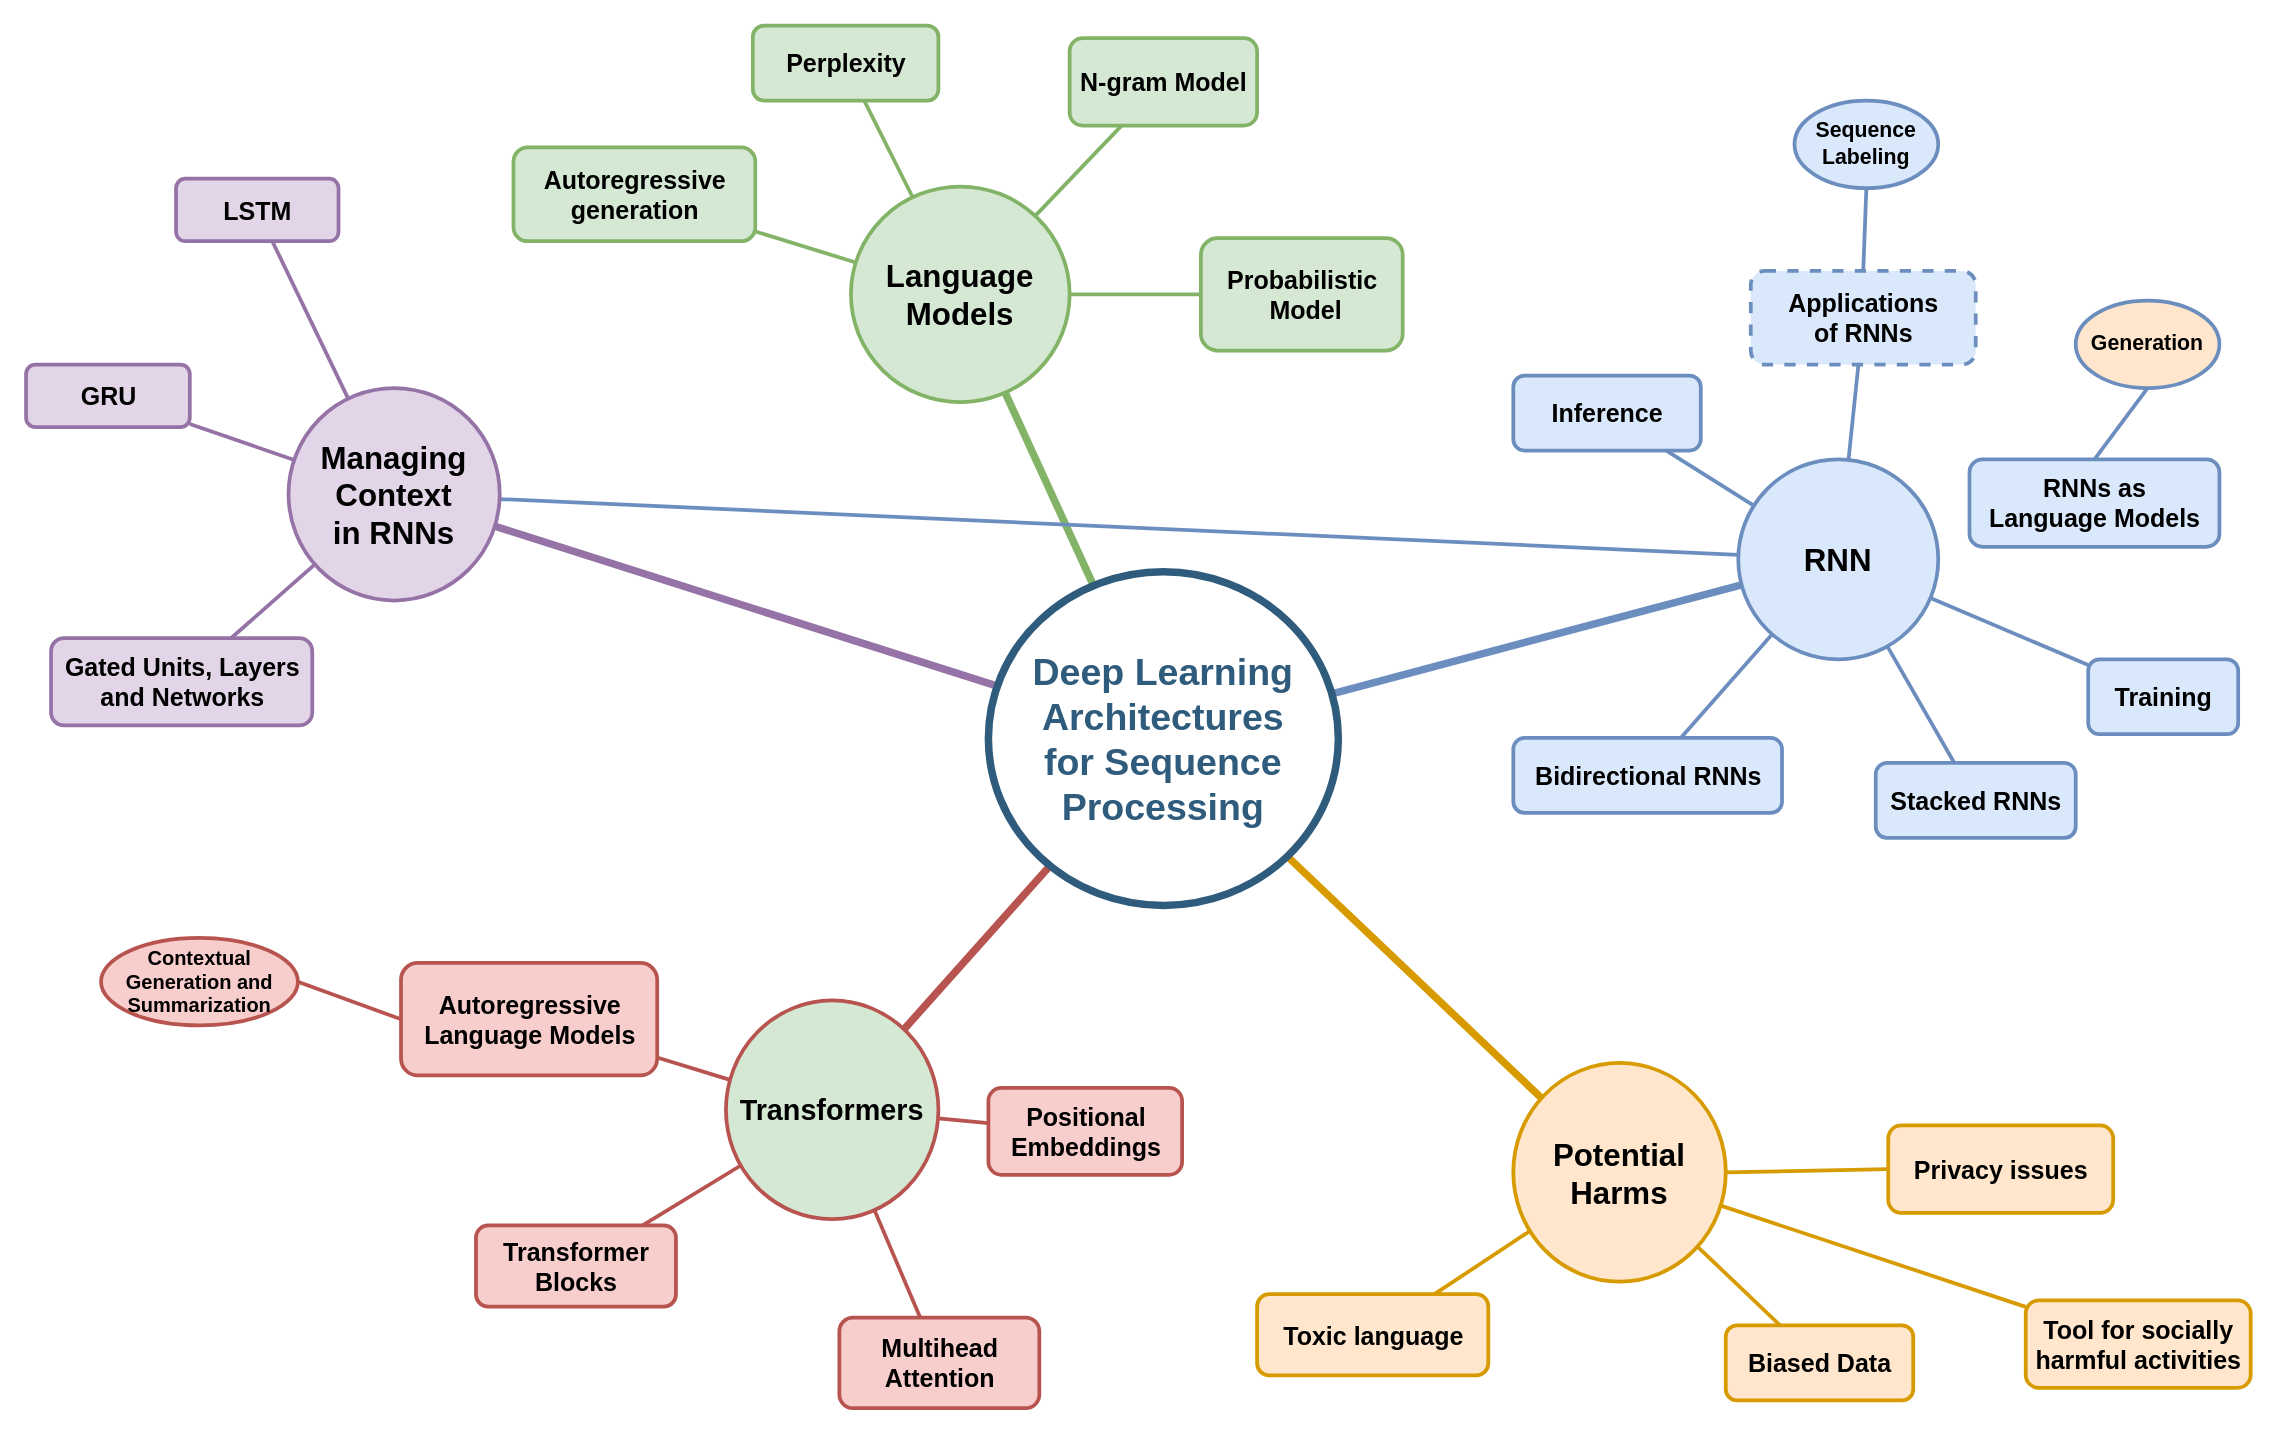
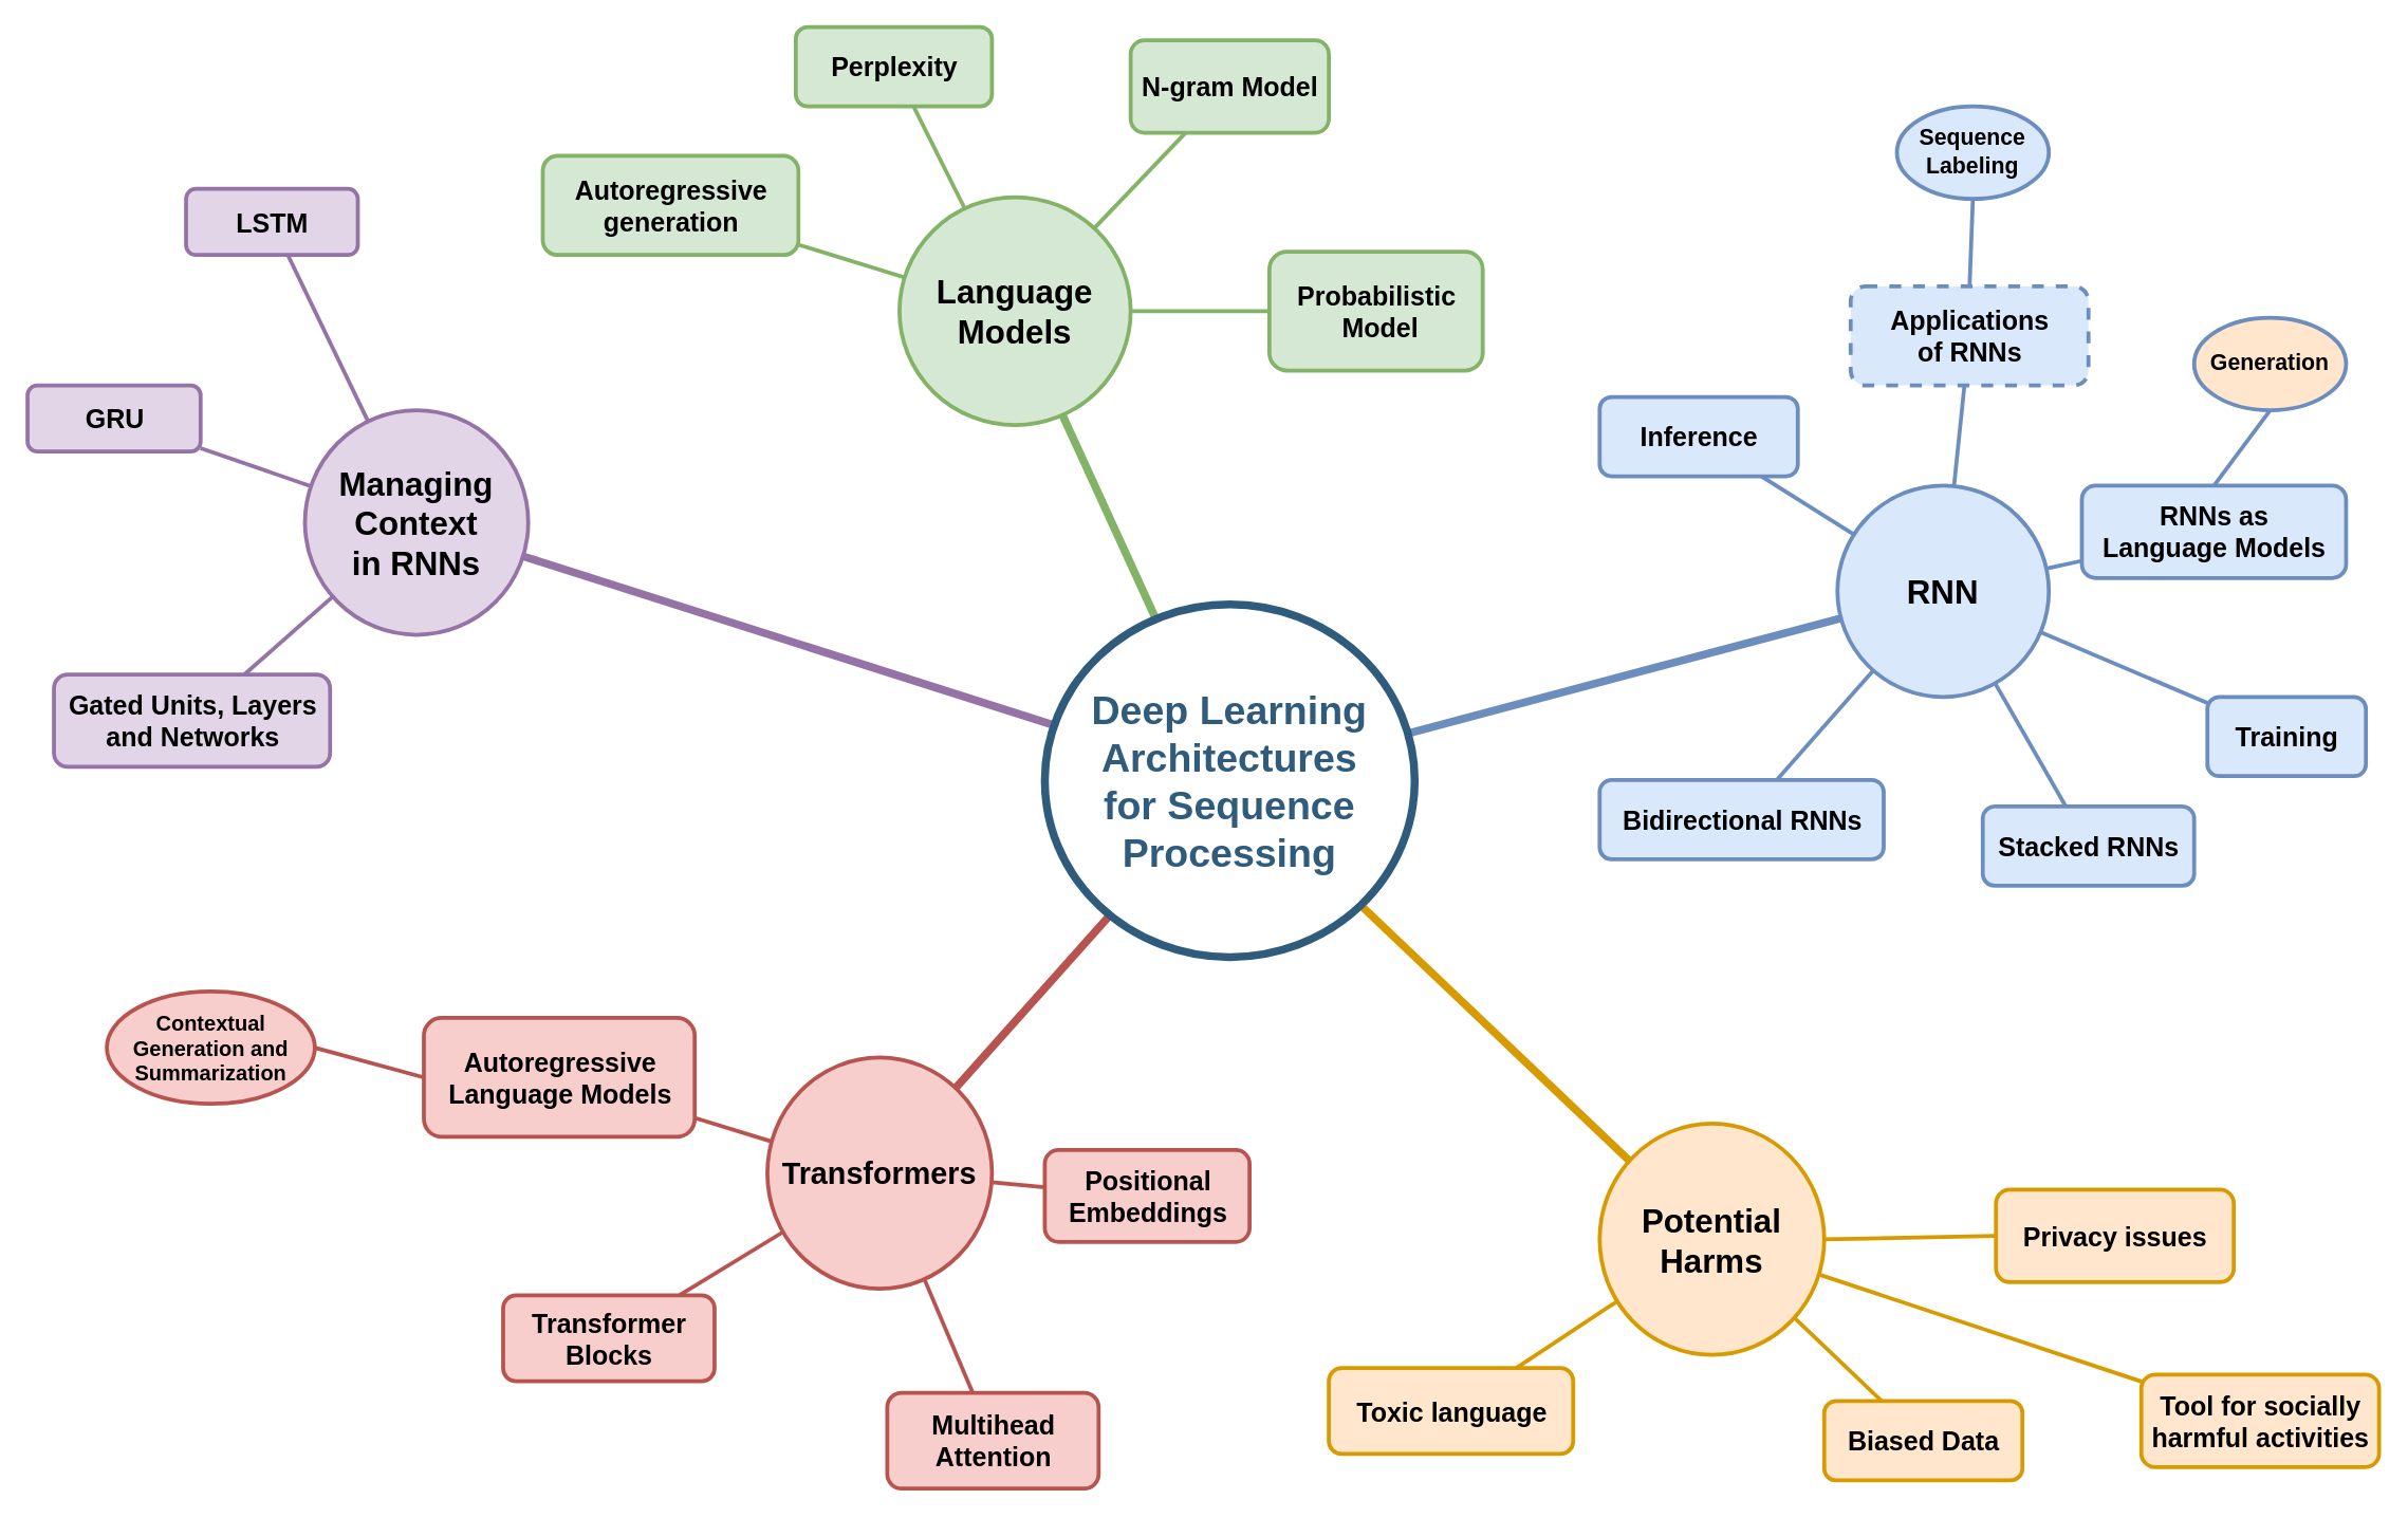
- <mxCell id="28" value="" style="edgeStyle=none;endArrow=none;strokeWidth=3;strokeColor=#6c8ebf;html=1;fontStyle=1;fillColor=#dae8fc;" parent="1" source="3" target="46" edge="1"><mxGeometry x="510" y="290" width="100" height="100" as="geometry"><mxPoint x="480" y="380" as="sourcePoint" /><mxPoint x="580" y="280" as="targetPoint" /></mxGeometry></mxCell>
+ <mxCell id="28" value="" style="edgeStyle=none;endArrow=none;strokeWidth=3;strokeColor=#6c8ebf;html=1;fontStyle=1;fillColor=#dae8fc;" parent="1" source="3" target="22" edge="1"><mxGeometry x="510" y="290" width="100" height="100" as="geometry"><mxPoint x="480" y="380" as="sourcePoint" /><mxPoint x="580" y="280" as="targetPoint" /></mxGeometry></mxCell>
- <mxCell id="58" value="&lt;font style=&quot;font-size: 16px&quot;&gt;Contextual Generation and Summarization&lt;/font&gt;" style="ellipse;whiteSpace=wrap;html=1;rounded=1;shadow=0;fontStyle=1;strokeColor=#b85450;strokeWidth=3;fillColor=#f8cecc;" vertex="1" parent="1"><mxGeometry x="80" y="750" width="157.5" height="70" as="geometry" /></mxCell>
+ <mxCell id="58" value="&lt;font style=&quot;font-size: 16px&quot;&gt;Contextual Generation and Summarization&lt;/font&gt;" style="ellipse;whiteSpace=wrap;html=1;rounded=1;shadow=0;fontStyle=1;strokeColor=#b85450;strokeWidth=3;fillColor=#f8cecc;" vertex="1" parent="1"><mxGeometry x="80" y="750" width="157.5" height="85" as="geometry" /></mxCell>
- <mxCell id="5" value="&lt;font style=&quot;font-size: 23px&quot;&gt;Transformers&lt;/font&gt;" style="ellipse;whiteSpace=wrap;html=1;shadow=0;fontFamily=Helvetica;fontSize=20;align=center;strokeWidth=3;fillColor=#d5e8d4;strokeColor=#b85450;fontStyle=1;" parent="1" vertex="1"><mxGeometry x="580" y="800" width="170" height="175" as="geometry" /></mxCell>
+ <mxCell id="5" value="&lt;font style=&quot;font-size: 23px&quot;&gt;Transformers&lt;/font&gt;" style="ellipse;whiteSpace=wrap;html=1;shadow=0;fontFamily=Helvetica;fontSize=20;align=center;strokeWidth=3;fillColor=#f8cecc;strokeColor=#b85450;fontStyle=1" parent="1" vertex="1"><mxGeometry x="580" y="800" width="170" height="175" as="geometry" /></mxCell>
